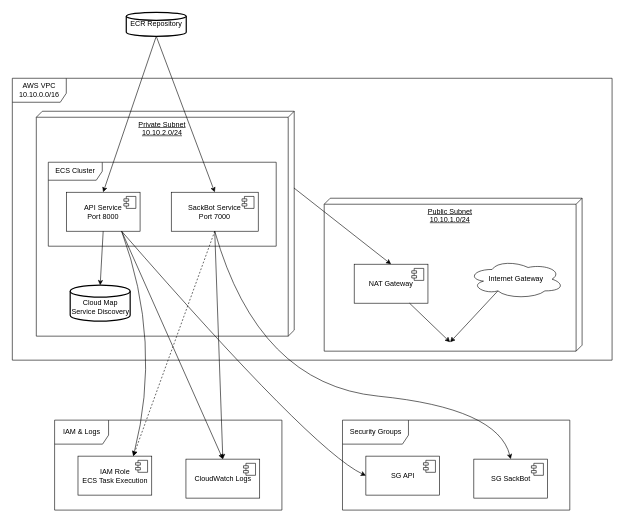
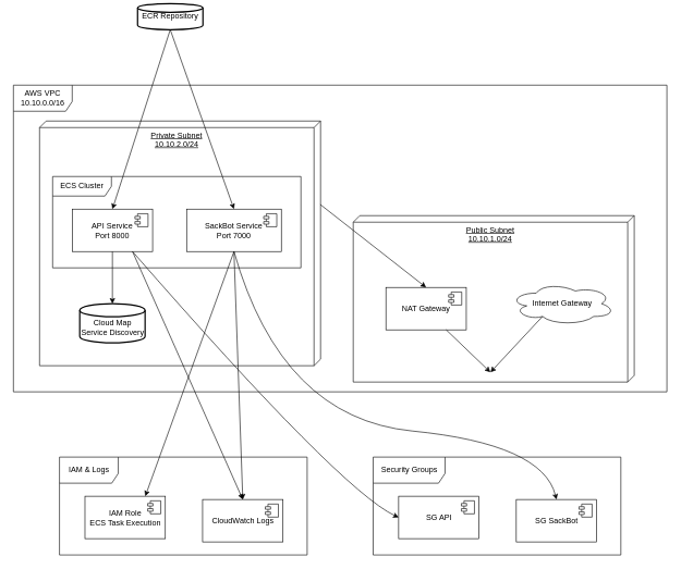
- <mxCell id="3" value="ECR Repository" style="strokeWidth=2;html=1;shape=mxgraph.flowchart.database;whiteSpace=wrap;" vertex="1" parent="1"><mxGeometry x="210" y="20" width="100" height="40" as="geometry" /></mxCell>
+ <mxCell id="3" value="ECR Repository" style="strokeWidth=2;html=1;shape=mxgraph.flowchart.database;whiteSpace=wrap;" vertex="1" parent="1"><mxGeometry x="210" y="5" width="100" height="40" as="geometry" /></mxCell>
- <mxCell id="6" value="&lt;div&gt;&lt;br&gt;&lt;/div&gt;&lt;div&gt;Cloud Map&lt;/div&gt;&lt;div&gt;Service Discovery&lt;/div&gt;" style="strokeWidth=2;html=1;shape=mxgraph.flowchart.database;whiteSpace=wrap;" vertex="1" parent="1"><mxGeometry x="116.5" y="475" width="100" height="60" as="geometry" /></mxCell>
+ <mxCell id="6" value="&lt;div&gt;&lt;br&gt;&lt;/div&gt;&lt;div&gt;Cloud Map&lt;/div&gt;&lt;div&gt;Service Discovery&lt;/div&gt;" style="strokeWidth=2;html=1;shape=mxgraph.flowchart.database;whiteSpace=wrap;" vertex="1" parent="1"><mxGeometry x="121.5" y="465" width="100" height="60" as="geometry" /></mxCell>
- <mxCell id="31" value="" style="endArrow=classic;html=1;rounded=0;exitX=0.75;exitY=1;exitDx=0;exitDy=0;entryX=0.75;entryY=0;entryDx=0;entryDy=0;curved=1;" edge="1" parent="1" source="8" target="16"><mxGeometry width="50" height="50" relative="1" as="geometry"><mxPoint x="760" y="710" as="sourcePoint" /><mxPoint x="810" y="660" as="targetPoint" /><Array as="points"><mxPoint x="270" y="570" /></Array></mxGeometry></mxCell>
- <mxCell id="34" value="" style="endArrow=classic;html=1;rounded=0;exitX=0.5;exitY=1;exitDx=0;exitDy=0;entryX=0.75;entryY=0;entryDx=0;entryDy=0;dashed=1;" edge="1" parent="1" source="10" target="16"><mxGeometry width="50" height="50" relative="1" as="geometry"><mxPoint x="430" y="640" as="sourcePoint" /><mxPoint x="443" y="1020" as="targetPoint" /></mxGeometry></mxCell>
+ <mxCell id="34" value="" style="endArrow=classic;html=1;rounded=0;exitX=0.5;exitY=1;exitDx=0;exitDy=0;entryX=0.75;entryY=0;entryDx=0;entryDy=0;" edge="1" parent="1" source="10" target="16"><mxGeometry width="50" height="50" relative="1" as="geometry"><mxPoint x="430" y="640" as="sourcePoint" /><mxPoint x="443" y="1020" as="targetPoint" /></mxGeometry></mxCell>
